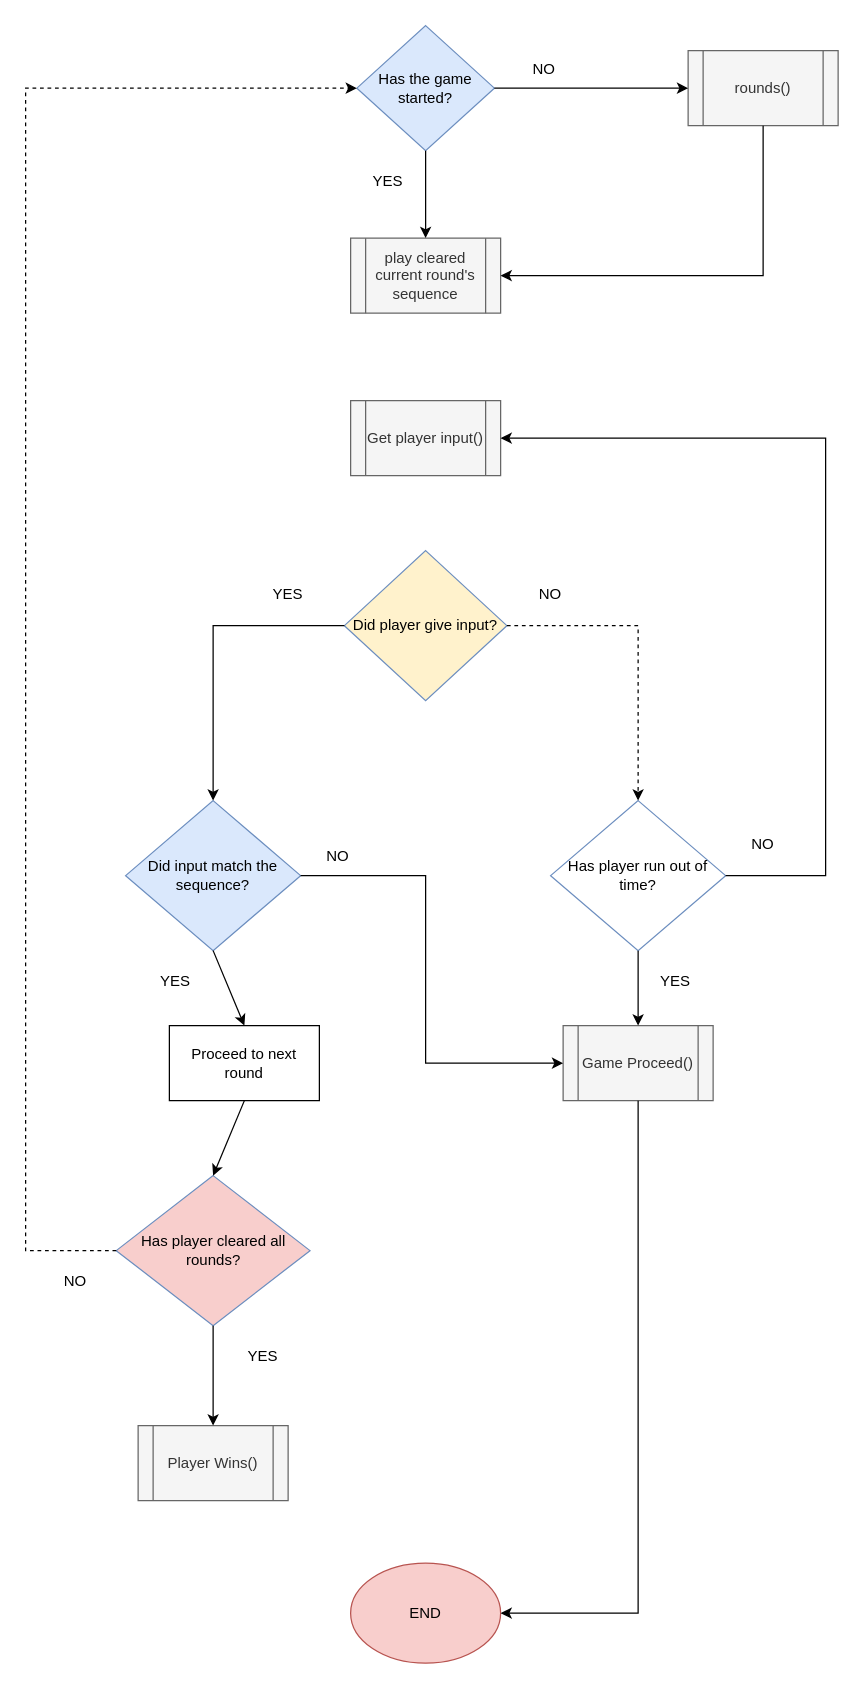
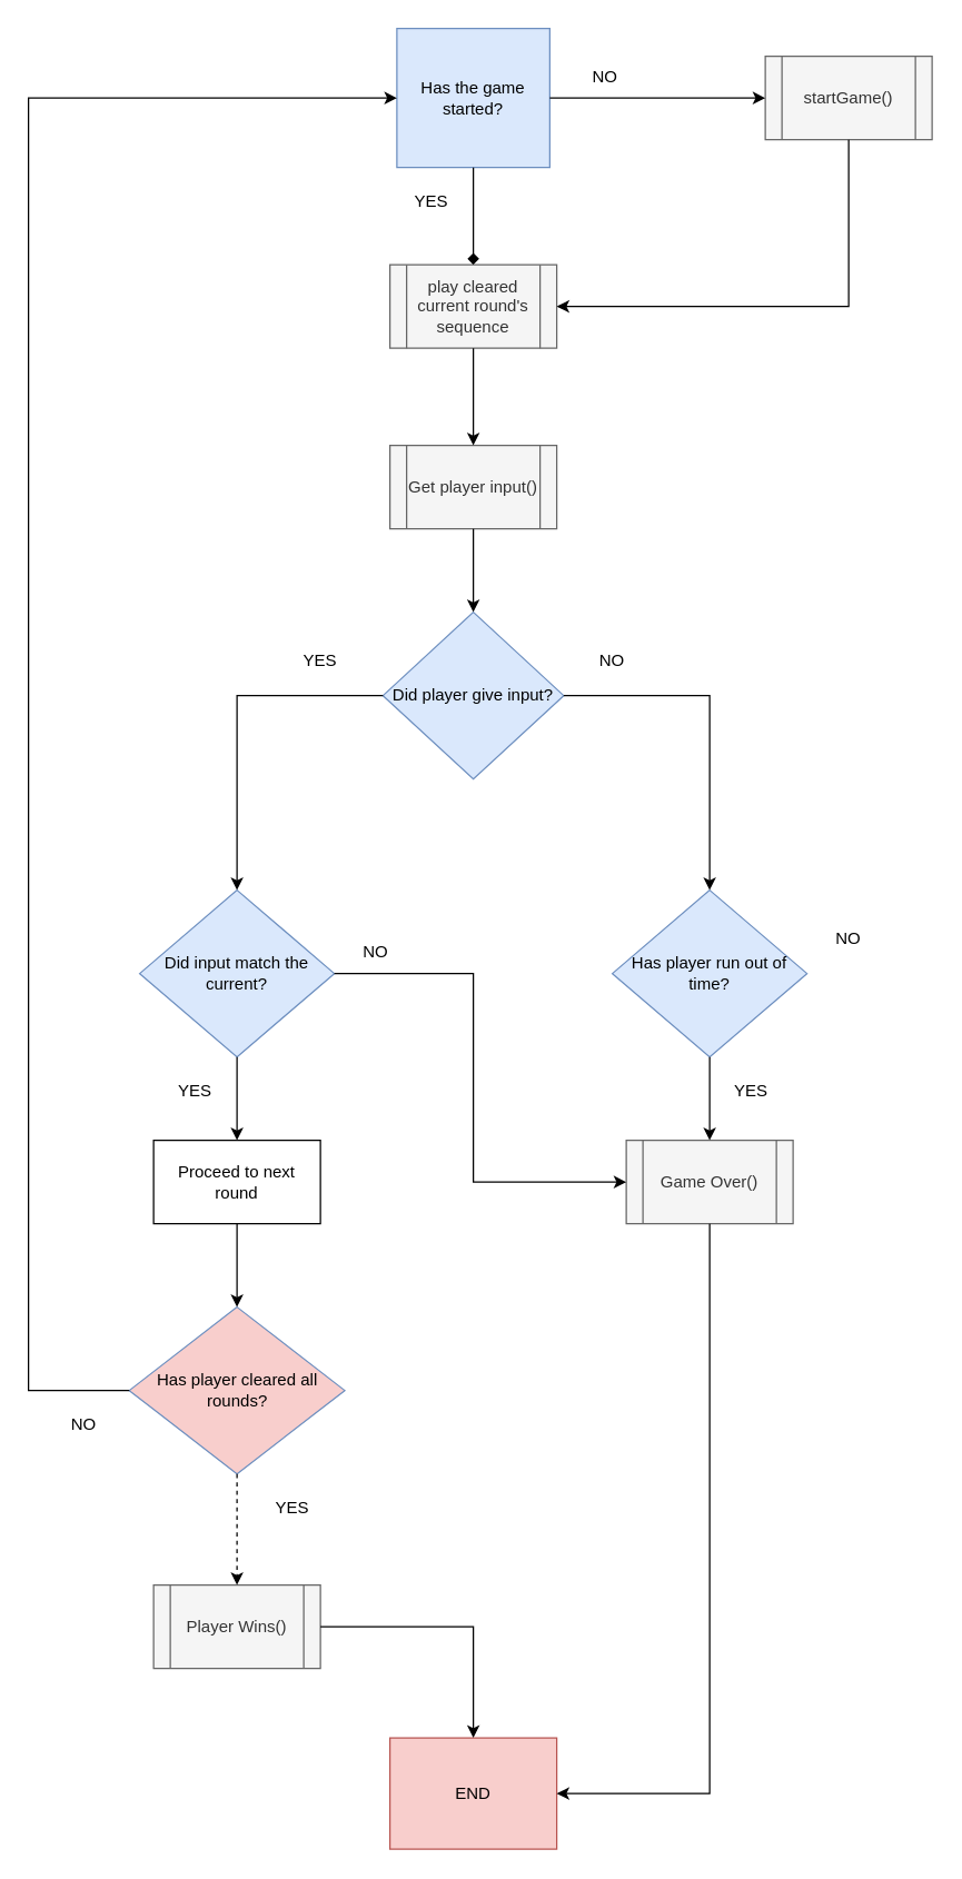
- <mxCell id="2" value="Has the game started?" style="rhombus;whiteSpace=wrap;html=1;fillColor=#dae8fc;strokeColor=#6c8ebf;" vertex="1" parent="1"><mxGeometry x="285" y="20" width="110" height="100" as="geometry" /></mxCell>
+ <mxCell id="2" value="Has the game started?" style="whiteSpace=wrap;html=1;fillColor=#dae8fc;strokeColor=#6c8ebf;rounded=0;" vertex="1" parent="1"><mxGeometry x="285" y="20" width="110" height="100" as="geometry" /></mxCell>
- <mxCell id="3" value="rounds()" style="shape=process;whiteSpace=wrap;html=1;backgroundOutline=1;fillColor=#f5f5f5;fontColor=#333333;strokeColor=#666666;" vertex="1" parent="1"><mxGeometry x="550" y="40" width="120" height="60" as="geometry" /></mxCell>
+ <mxCell id="3" value="startGame()" style="shape=process;whiteSpace=wrap;html=1;backgroundOutline=1;fillColor=#f5f5f5;fontColor=#333333;strokeColor=#666666;" vertex="1" parent="1"><mxGeometry x="550" y="40" width="120" height="60" as="geometry" /></mxCell>
- <mxCell id="15" value="" style="endArrow=classic;html=1;rounded=0;exitX=0.5;exitY=1;exitDx=0;exitDy=0;entryX=0.5;entryY=0;entryDx=0;entryDy=0;" edge="1" parent="1" source="2" target="4"><mxGeometry width="50" height="50" relative="1" as="geometry"><mxPoint x="340" y="180" as="sourcePoint" /><mxPoint x="390" y="130" as="targetPoint" /></mxGeometry></mxCell>
+ <mxCell id="15" value="" style="endArrow=diamond;html=1;rounded=0;exitX=0.5;exitY=1;exitDx=0;exitDy=0;entryX=0.5;entryY=0;entryDx=0;entryDy=0;" edge="1" parent="1" source="2" target="4"><mxGeometry width="50" height="50" relative="1" as="geometry"><mxPoint x="340" y="180" as="sourcePoint" /><mxPoint x="390" y="130" as="targetPoint" /></mxGeometry></mxCell>
+ <mxCell id="17" value="" style="endArrow=classic;html=1;rounded=0;exitX=0.5;exitY=1;exitDx=0;exitDy=0;entryX=0.5;entryY=0;entryDx=0;entryDy=0;" edge="1" parent="1" source="4" target="5"><mxGeometry width="50" height="50" relative="1" as="geometry"><mxPoint x="340" y="360" as="sourcePoint" /><mxPoint x="390" y="310" as="targetPoint" /></mxGeometry></mxCell>
+ <mxCell id="22" value="" style="endArrow=classic;html=1;rounded=0;exitX=0.5;exitY=1;exitDx=0;exitDy=0;" edge="1" parent="1" source="5" target="6"><mxGeometry width="50" height="50" relative="1" as="geometry"><mxPoint x="340" y="360" as="sourcePoint" /><mxPoint x="390" y="310" as="targetPoint" /></mxGeometry></mxCell>
- <mxCell id="36" value="" style="endArrow=classic;html=1;rounded=0;exitX=1;exitY=0.5;exitDx=0;exitDy=0;entryX=1;entryY=0.5;entryDx=0;entryDy=0;" edge="1" parent="1" source="8" target="5"><mxGeometry width="50" height="50" relative="1" as="geometry"><mxPoint x="280" y="650" as="sourcePoint" /><mxPoint x="660" y="530" as="targetPoint" /><Array as="points"><mxPoint x="660" y="700" /><mxPoint x="660" y="350" /></Array></mxGeometry></mxCell>
- <mxCell id="28" value="" style="endArrow=classic;html=1;rounded=0;entryX=0;entryY=0.5;entryDx=0;entryDy=0;exitX=0;exitY=0.5;exitDx=0;exitDy=0;dashed=1;" edge="1" parent="1" source="11" target="2"><mxGeometry width="50" height="50" relative="1" as="geometry"><mxPoint x="90" y="1000" as="sourcePoint" /><mxPoint x="30" y="670" as="targetPoint" /><Array as="points"><mxPoint x="20" y="1000" /><mxPoint x="20" y="70" /></Array></mxGeometry></mxCell>
+ <mxCell id="28" value="" style="endArrow=classic;html=1;rounded=0;entryX=0;entryY=0.5;entryDx=0;entryDy=0;exitX=0;exitY=0.5;exitDx=0;exitDy=0;" edge="1" parent="1" source="11" target="2"><mxGeometry width="50" height="50" relative="1" as="geometry"><mxPoint x="90" y="1000" as="sourcePoint" /><mxPoint x="30" y="670" as="targetPoint" /><Array as="points"><mxPoint x="20" y="1000" /><mxPoint x="20" y="70" /></Array></mxGeometry></mxCell>
- <mxCell id="6" value="Did player give input?" style="rhombus;whiteSpace=wrap;html=1;fillColor=#fff2cc;strokeColor=#6c8ebf;" vertex="1" parent="1"><mxGeometry x="275" y="440" width="130" height="120" as="geometry" /></mxCell>
+ <mxCell id="6" value="Did player give input?" style="rhombus;whiteSpace=wrap;html=1;fillColor=#dae8fc;strokeColor=#6c8ebf;" vertex="1" parent="1"><mxGeometry x="275" y="440" width="130" height="120" as="geometry" /></mxCell>
- <mxCell id="21" value="" style="endArrow=classic;html=1;rounded=0;exitX=1;exitY=0.5;exitDx=0;exitDy=0;entryX=0.5;entryY=0;entryDx=0;entryDy=0;dashed=1;" edge="1" parent="1" source="6" target="8"><mxGeometry width="50" height="50" relative="1" as="geometry"><mxPoint x="340" y="360" as="sourcePoint" /><mxPoint x="390" y="310" as="targetPoint" /><Array as="points"><mxPoint x="510" y="500" /></Array></mxGeometry></mxCell>
+ <mxCell id="21" value="" style="endArrow=classic;html=1;rounded=0;exitX=1;exitY=0.5;exitDx=0;exitDy=0;entryX=0.5;entryY=0;entryDx=0;entryDy=0;" edge="1" parent="1" source="6" target="8"><mxGeometry width="50" height="50" relative="1" as="geometry"><mxPoint x="340" y="360" as="sourcePoint" /><mxPoint x="390" y="310" as="targetPoint" /><Array as="points"><mxPoint x="510" y="500" /></Array></mxGeometry></mxCell>
- <mxCell id="7" value="Did input match the sequence?" style="rhombus;whiteSpace=wrap;html=1;fillColor=#dae8fc;strokeColor=#6c8ebf;" vertex="1" parent="1"><mxGeometry x="100" y="640" width="140" height="120" as="geometry" /></mxCell>
+ <mxCell id="7" value="Did input match the current?" style="rhombus;whiteSpace=wrap;html=1;fillColor=#dae8fc;strokeColor=#6c8ebf;" vertex="1" parent="1"><mxGeometry x="100" y="640" width="140" height="120" as="geometry" /></mxCell>
- <mxCell id="8" value="Has player run out of time?" style="rhombus;whiteSpace=wrap;html=1;fillColor=#ffffff;strokeColor=#6c8ebf;" vertex="1" parent="1"><mxGeometry x="440" y="640" width="140" height="120" as="geometry" /></mxCell>
+ <mxCell id="8" value="Has player run out of time?" style="rhombus;whiteSpace=wrap;html=1;fillColor=#dae8fc;strokeColor=#6c8ebf;" vertex="1" parent="1"><mxGeometry x="440" y="640" width="140" height="120" as="geometry" /></mxCell>
- <mxCell id="9" value="Proceed to next round" style="rounded=0;whiteSpace=wrap;html=1;" vertex="1" parent="1"><mxGeometry x="135" y="820" width="120" height="60" as="geometry" /></mxCell>
+ <mxCell id="9" value="Proceed to next round" style="rounded=0;whiteSpace=wrap;html=1;" vertex="1" parent="1"><mxGeometry x="110" y="820" width="120" height="60" as="geometry" /></mxCell>
- <mxCell id="10" value="Game Proceed()" style="shape=process;whiteSpace=wrap;html=1;backgroundOutline=1;fillColor=#f5f5f5;fontColor=#333333;strokeColor=#666666;" vertex="1" parent="1"><mxGeometry x="450" y="820" width="120" height="60" as="geometry" /></mxCell>
+ <mxCell id="10" value="Game Over()" style="shape=process;whiteSpace=wrap;html=1;backgroundOutline=1;fillColor=#f5f5f5;fontColor=#333333;strokeColor=#666666;" vertex="1" parent="1"><mxGeometry x="450" y="820" width="120" height="60" as="geometry" /></mxCell>
- <mxCell id="25" value="" style="endArrow=classic;html=1;rounded=0;exitX=0.5;exitY=1;exitDx=0;exitDy=0;entryX=0.5;entryY=0;entryDx=0;entryDy=0;" edge="1" parent="1" source="11" target="12"><mxGeometry width="50" height="50" relative="1" as="geometry"><mxPoint x="340" y="1160" as="sourcePoint" /><mxPoint x="390" y="1110" as="targetPoint" /></mxGeometry></mxCell>
+ <mxCell id="25" value="" style="endArrow=classic;html=1;rounded=0;exitX=0.5;exitY=1;exitDx=0;exitDy=0;entryX=0.5;entryY=0;entryDx=0;entryDy=0;dashed=1;" edge="1" parent="1" source="11" target="12"><mxGeometry width="50" height="50" relative="1" as="geometry"><mxPoint x="340" y="1160" as="sourcePoint" /><mxPoint x="390" y="1110" as="targetPoint" /></mxGeometry></mxCell>
+ <mxCell id="26" value="" style="endArrow=classic;html=1;rounded=0;exitX=1;exitY=0.5;exitDx=0;exitDy=0;entryX=0.5;entryY=0;entryDx=0;entryDy=0;" edge="1" parent="1" source="12" target="13"><mxGeometry width="50" height="50" relative="1" as="geometry"><mxPoint x="340" y="1160" as="sourcePoint" /><mxPoint x="390" y="1110" as="targetPoint" /><Array as="points"><mxPoint x="340" y="1170" /></Array></mxGeometry></mxCell>
- <mxCell id="13" value="END" style="ellipse;whiteSpace=wrap;html=1;fillColor=#f8cecc;strokeColor=#b85450;gradientColor=none;" vertex="1" parent="1"><mxGeometry x="280" y="1250" width="120" height="80" as="geometry" /></mxCell>
+ <mxCell id="13" value="END" style="whiteSpace=wrap;html=1;fillColor=#f8cecc;strokeColor=#b85450;gradientColor=none;rounded=0;" vertex="1" parent="1"><mxGeometry x="280" y="1250" width="120" height="80" as="geometry" /></mxCell>
